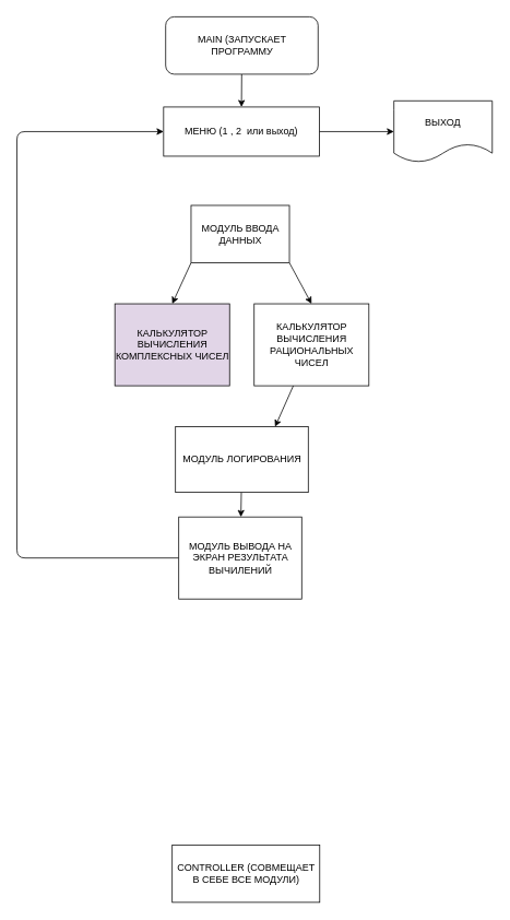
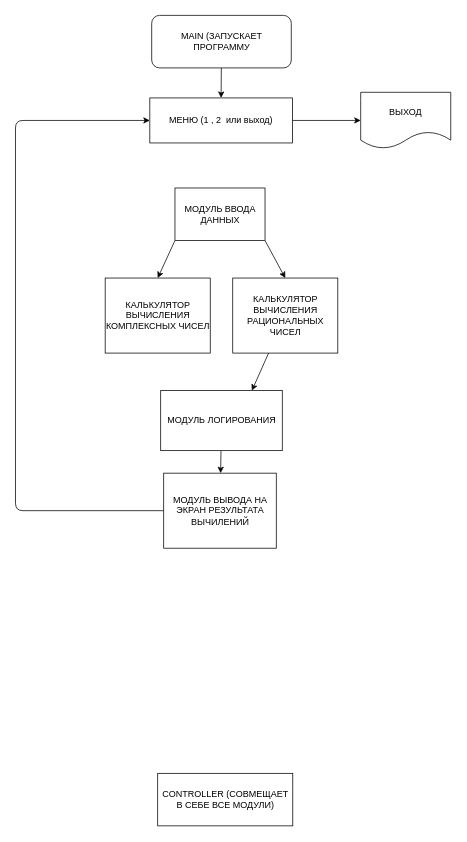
- <mxCell id="4" value="КАЛЬКУЛЯТОР ВЫЧИСЛЕНИЯ КОМПЛЕКСНЫХ ЧИСЕЛ" style="rounded=0;whiteSpace=wrap;html=1;fillColor=#e1d5e7;" vertex="1" parent="1"><mxGeometry x="139.5" y="370" width="140" height="100" as="geometry" /></mxCell>
+ <mxCell id="4" value="КАЛЬКУЛЯТОР ВЫЧИСЛЕНИЯ КОМПЛЕКСНЫХ ЧИСЕЛ" style="rounded=0;whiteSpace=wrap;html=1;" vertex="1" parent="1"><mxGeometry x="139.5" y="370" width="140" height="100" as="geometry" /></mxCell>
